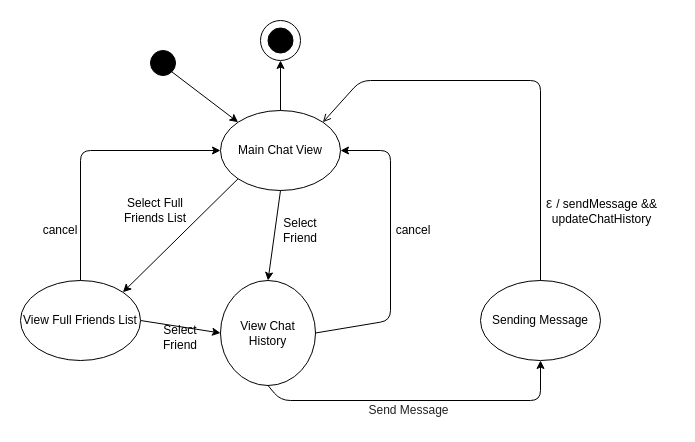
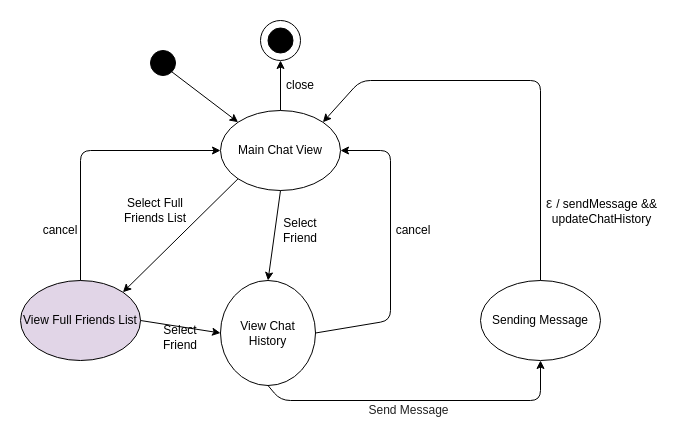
+ <mxCell id="9" value="close" style="text;html=1;strokeColor=none;fillColor=none;align=center;verticalAlign=middle;whiteSpace=wrap;rounded=0;" vertex="1" parent="1"><mxGeometry x="280" y="75" width="40" height="20" as="geometry" /></mxCell>
- <mxCell id="22" value="" style="endArrow=open;html=1;entryX=1;entryY=0;entryDx=0;entryDy=0;exitX=0.5;exitY=0;exitDx=0;exitDy=0;" edge="1" parent="1" source="5" target="2"><mxGeometry width="50" height="50" relative="1" as="geometry"><mxPoint x="510" y="210" as="sourcePoint" /><mxPoint x="540" y="140" as="targetPoint" /><Array as="points"><mxPoint x="540" y="80" /><mxPoint x="360" y="80" /></Array></mxGeometry></mxCell>
+ <mxCell id="22" value="" style="endArrow=classic;html=1;entryX=1;entryY=0;entryDx=0;entryDy=0;exitX=0.5;exitY=0;exitDx=0;exitDy=0;" edge="1" parent="1" source="5" target="2"><mxGeometry width="50" height="50" relative="1" as="geometry"><mxPoint x="510" y="210" as="sourcePoint" /><mxPoint x="540" y="140" as="targetPoint" /><Array as="points"><mxPoint x="540" y="80" /><mxPoint x="360" y="80" /></Array></mxGeometry></mxCell>
- <mxCell id="4" value="View Full Friends List" style="ellipse;whiteSpace=wrap;html=1;" vertex="1" parent="1"><mxGeometry x="20" y="280" width="120" height="80" as="geometry" /></mxCell>
+ <mxCell id="4" value="View Full Friends List" style="ellipse;whiteSpace=wrap;html=1;fillColor=#e1d5e7;" vertex="1" parent="1"><mxGeometry x="20" y="280" width="120" height="80" as="geometry" /></mxCell>
